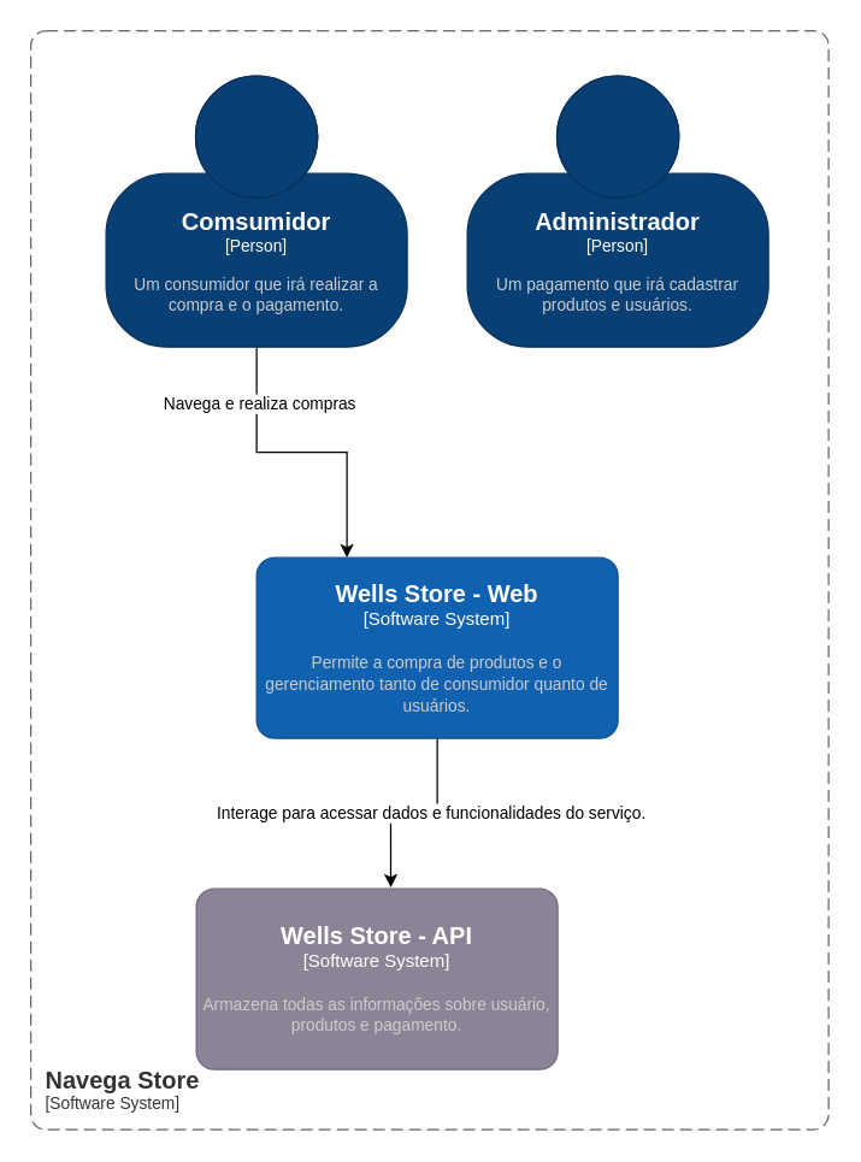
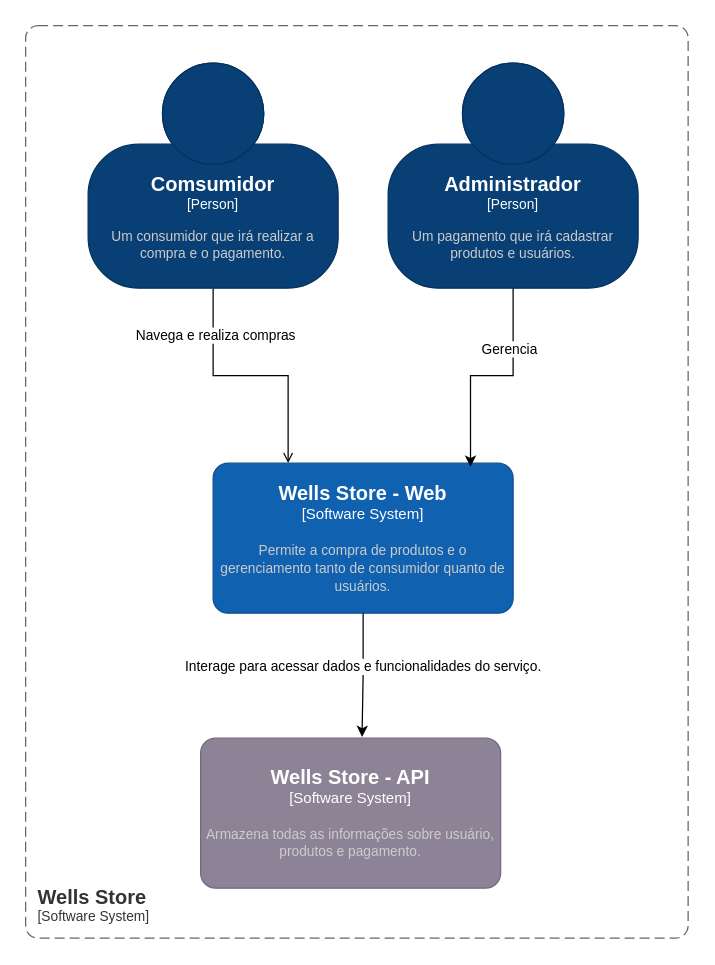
+ <mxCell id="7" style="edgeStyle=orthogonalEdgeStyle;rounded=0;orthogonalLoop=1;jettySize=auto;html=1;entryX=0.858;entryY=0.025;entryDx=0;entryDy=0;entryPerimeter=0;" edge="1" parent="1" source="6" target="5"><mxGeometry relative="1" as="geometry" /></mxCell>
+ <mxCell id="8" value="Gerencia" style="edgeLabel;html=1;align=center;verticalAlign=middle;resizable=0;points=[];" vertex="1" connectable="0" parent="7"><mxGeometry x="-0.456" y="-4" relative="1" as="geometry"><mxPoint as="offset" /></mxGeometry></mxCell>
- <mxCell id="2" style="edgeStyle=orthogonalEdgeStyle;rounded=0;orthogonalLoop=1;jettySize=auto;html=1;entryX=0.25;entryY=0;entryDx=0;entryDy=0;entryPerimeter=0;" edge="1" parent="1" source="4" target="5"><mxGeometry relative="1" as="geometry" /></mxCell>
+ <mxCell id="2" style="edgeStyle=orthogonalEdgeStyle;rounded=0;orthogonalLoop=1;jettySize=auto;html=1;entryX=0.25;entryY=0;entryDx=0;entryDy=0;entryPerimeter=0;endArrow=open;" edge="1" parent="1" source="4" target="5"><mxGeometry relative="1" as="geometry" /></mxCell>
- <mxCell id="9" value="&lt;font style=&quot;font-size: 16px&quot;&gt;&lt;b&gt;Wells Store - API&lt;/b&gt;&lt;/font&gt;&lt;div&gt;[Software System]&lt;/div&gt;&lt;br&gt;&lt;div&gt;&lt;font style=&quot;font-size: 11px&quot;&gt;&lt;font color=&quot;#cccccc&quot;&gt;Armazena todas as informações sobre usuário, produtos e pagamento.&lt;/font&gt;&lt;/div&gt;" style="rounded=1;whiteSpace=wrap;html=1;labelBackgroundColor=none;fillColor=#8C8496;fontColor=#ffffff;align=center;arcSize=10;strokeColor=#736782;metaEdit=1;resizable=0;points=[[0.25,0,0],[0.5,0,0],[0.75,0,0],[1,0.25,0],[1,0.5,0],[1,0.75,0],[0.75,1,0],[0.5,1,0],[0.25,1,0],[0,0.75,0],[0,0.5,0],[0,0.25,0]];" vertex="1" parent="1"><mxGeometry x="130" y="590" width="240" height="120" as="geometry" /></mxCell>
+ <mxCell id="9" value="&lt;font style=&quot;font-size: 16px&quot;&gt;&lt;b&gt;Wells Store - API&lt;/b&gt;&lt;/font&gt;&lt;div&gt;[Software System]&lt;/div&gt;&lt;br&gt;&lt;div&gt;&lt;font style=&quot;font-size: 11px&quot;&gt;&lt;font color=&quot;#cccccc&quot;&gt;Armazena todas as informações sobre usuário, produtos e pagamento.&lt;/font&gt;&lt;/div&gt;" style="rounded=1;whiteSpace=wrap;html=1;labelBackgroundColor=none;fillColor=#8C8496;fontColor=#ffffff;align=center;arcSize=10;strokeColor=#736782;metaEdit=1;resizable=0;points=[[0.25,0,0],[0.5,0,0],[0.75,0,0],[1,0.25,0],[1,0.5,0],[1,0.75,0],[0.75,1,0],[0.5,1,0],[0.25,1,0],[0,0.75,0],[0,0.5,0],[0,0.25,0]];" vertex="1" parent="1"><mxGeometry x="160" y="590" width="240" height="120" as="geometry" /></mxCell>
- <mxCell id="12" value="&lt;font style=&quot;font-size: 16px&quot;&gt;&lt;b&gt;&lt;div style=&quot;text-align: left&quot;&gt;Navega Store&lt;/div&gt;&lt;/b&gt;&lt;/font&gt;&lt;div style=&quot;text-align: left&quot;&gt;[Software System]&lt;/div&gt;" style="rounded=1;fontSize=11;whiteSpace=wrap;html=1;dashed=1;arcSize=20;fillColor=none;strokeColor=#666666;fontColor=#333333;labelBackgroundColor=none;align=left;verticalAlign=bottom;labelBorderColor=none;spacingTop=0;spacing=10;dashPattern=8 4;metaEdit=1;rotatable=0;perimeter=rectanglePerimeter;noLabel=0;labelPadding=0;allowArrows=0;connectable=0;expand=0;recursiveResize=0;editable=1;pointerEvents=0;absoluteArcSize=1;points=[[0.25,0,0],[0.5,0,0],[0.75,0,0],[1,0.25,0],[1,0.5,0],[1,0.75,0],[0.75,1,0],[0.5,1,0],[0.25,1,0],[0,0.75,0],[0,0.5,0],[0,0.25,0]];" vertex="1" parent="1"><mxGeometry x="20" y="20" width="530" height="730" as="geometry" /></mxCell>
+ <mxCell id="12" value="&lt;font style=&quot;font-size: 16px&quot;&gt;&lt;b&gt;&lt;div style=&quot;text-align: left&quot;&gt;Wells Store&lt;/div&gt;&lt;/b&gt;&lt;/font&gt;&lt;div style=&quot;text-align: left&quot;&gt;[Software System]&lt;/div&gt;" style="rounded=1;fontSize=11;whiteSpace=wrap;html=1;dashed=1;arcSize=20;fillColor=none;strokeColor=#666666;fontColor=#333333;labelBackgroundColor=none;align=left;verticalAlign=bottom;labelBorderColor=none;spacingTop=0;spacing=10;dashPattern=8 4;metaEdit=1;rotatable=0;perimeter=rectanglePerimeter;noLabel=0;labelPadding=0;allowArrows=0;connectable=0;expand=0;recursiveResize=0;editable=1;pointerEvents=0;absoluteArcSize=1;points=[[0.25,0,0],[0.5,0,0],[0.75,0,0],[1,0.25,0],[1,0.5,0],[1,0.75,0],[0.75,1,0],[0.5,1,0],[0.25,1,0],[0,0.75,0],[0,0.5,0],[0,0.25,0]];" vertex="1" parent="1"><mxGeometry x="20" y="20" width="530" height="730" as="geometry" /></mxCell>
